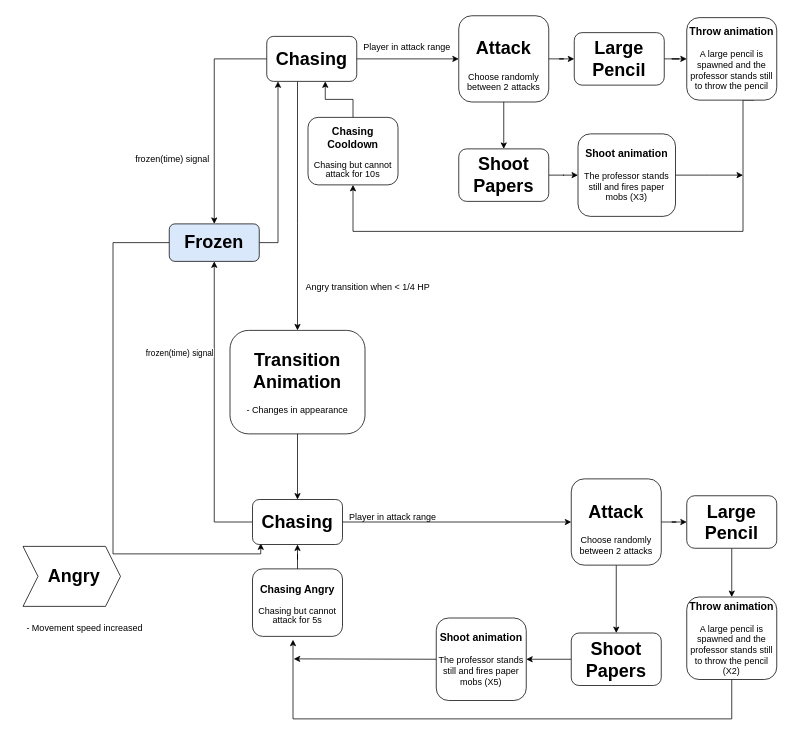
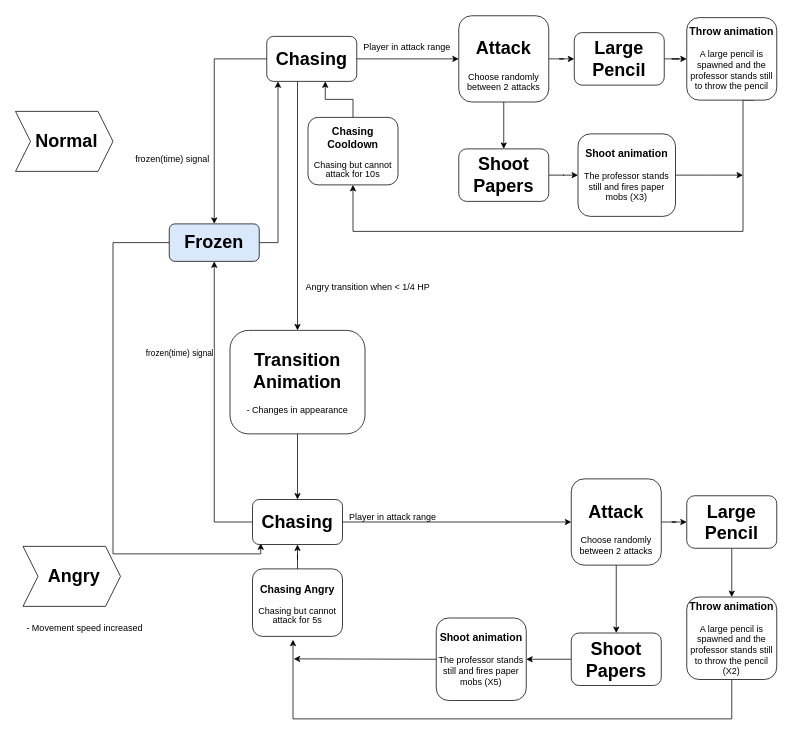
+ <mxCell id="24" value="&lt;h1&gt;&amp;nbsp;Normal&lt;/h1&gt;" style="shape=step;perimeter=stepPerimeter;whiteSpace=wrap;html=1;fixedSize=1;" parent="1" vertex="1"><mxGeometry x="20" y="148" width="130" height="80" as="geometry" /></mxCell>
